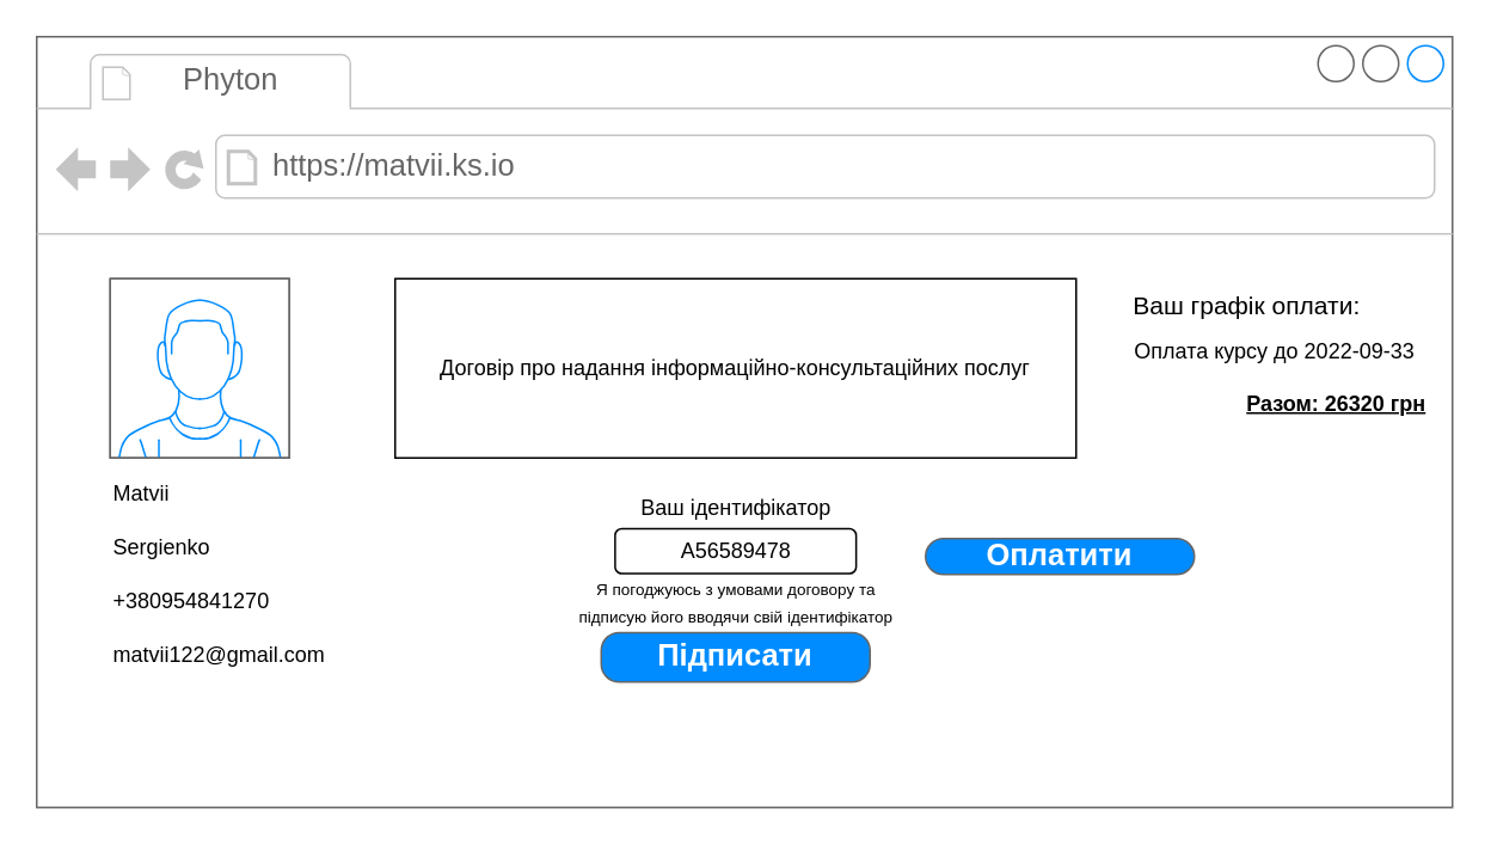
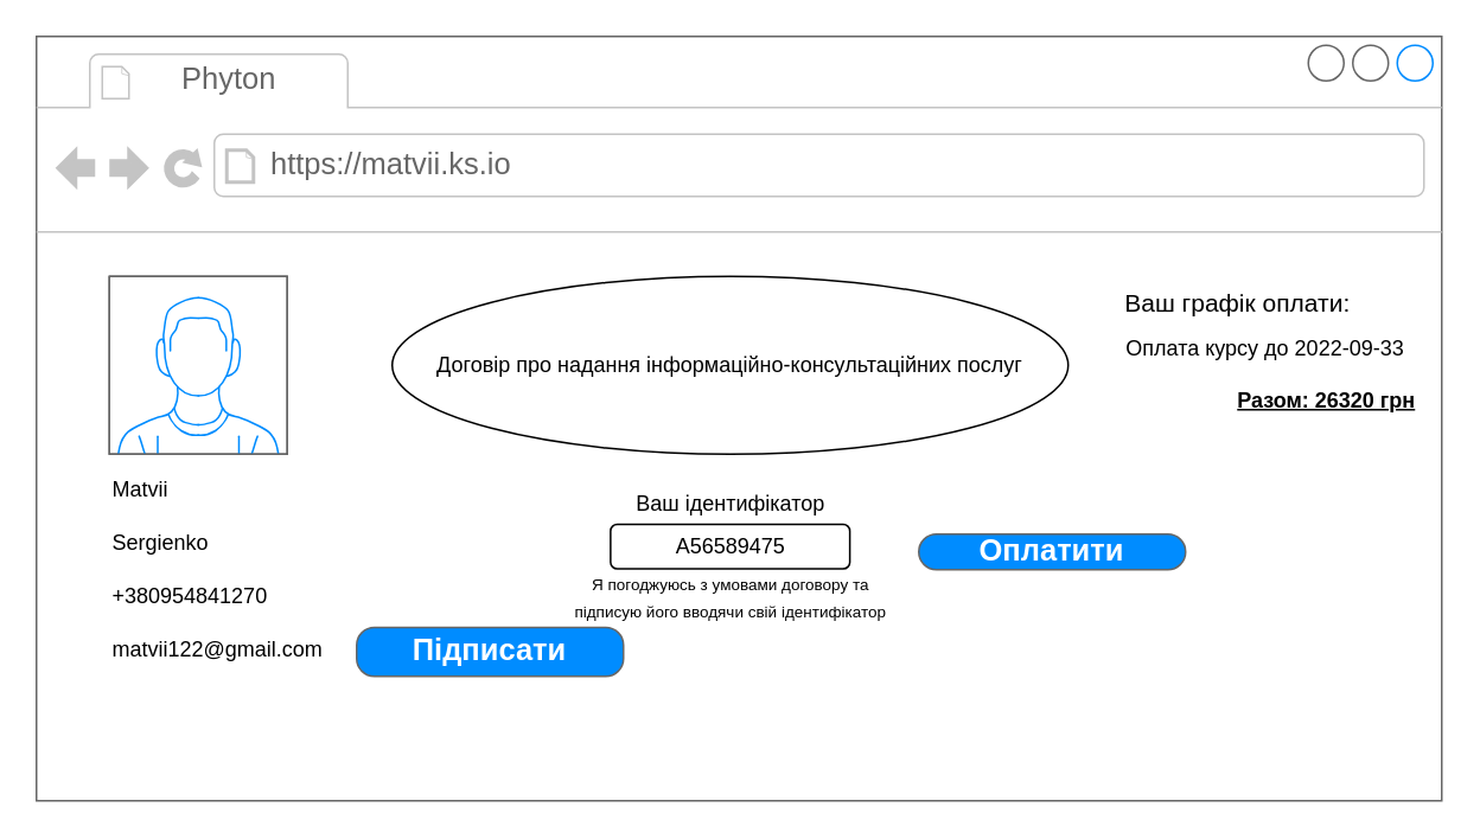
- <mxCell id="10" value="Договір про надання інформаційно-консультаційних послуг" style="rounded=0;whiteSpace=wrap;html=1;" parent="2" vertex="1"><mxGeometry x="200" y="135" width="380" height="100" as="geometry" /></mxCell>
+ <mxCell id="10" value="Договір про надання інформаційно-консультаційних послуг" style="ellipse;whiteSpace=wrap;html=1;" parent="2" vertex="1"><mxGeometry x="200" y="135" width="380" height="100" as="geometry" /></mxCell>
- <mxCell id="11" value="A56589478" style="rounded=1;whiteSpace=wrap;html=1;" parent="2" vertex="1"><mxGeometry x="322.75" y="274.5" width="134.5" height="25" as="geometry" /></mxCell>
+ <mxCell id="11" value="A56589475" style="rounded=1;whiteSpace=wrap;html=1;" parent="2" vertex="1"><mxGeometry x="322.75" y="274.5" width="134.5" height="25" as="geometry" /></mxCell>
- <mxCell id="14" value="Підписати" style="strokeWidth=1;shadow=0;dashed=0;align=center;html=1;shape=mxgraph.mockup.buttons.button;strokeColor=#666666;fontColor=#ffffff;mainText=;buttonStyle=round;fontSize=17;fontStyle=1;fillColor=#008cff;whiteSpace=wrap;" parent="2" vertex="1"><mxGeometry x="315" y="332.5" width="150" height="27.5" as="geometry" /></mxCell>
+ <mxCell id="14" value="Підписати" style="strokeWidth=1;shadow=0;dashed=0;align=center;html=1;shape=mxgraph.mockup.buttons.button;strokeColor=#666666;fontColor=#ffffff;mainText=;buttonStyle=round;fontSize=17;fontStyle=1;fillColor=#008cff;whiteSpace=wrap;" parent="2" vertex="1"><mxGeometry x="180" y="332.5" width="150" height="27.5" as="geometry" /></mxCell>
